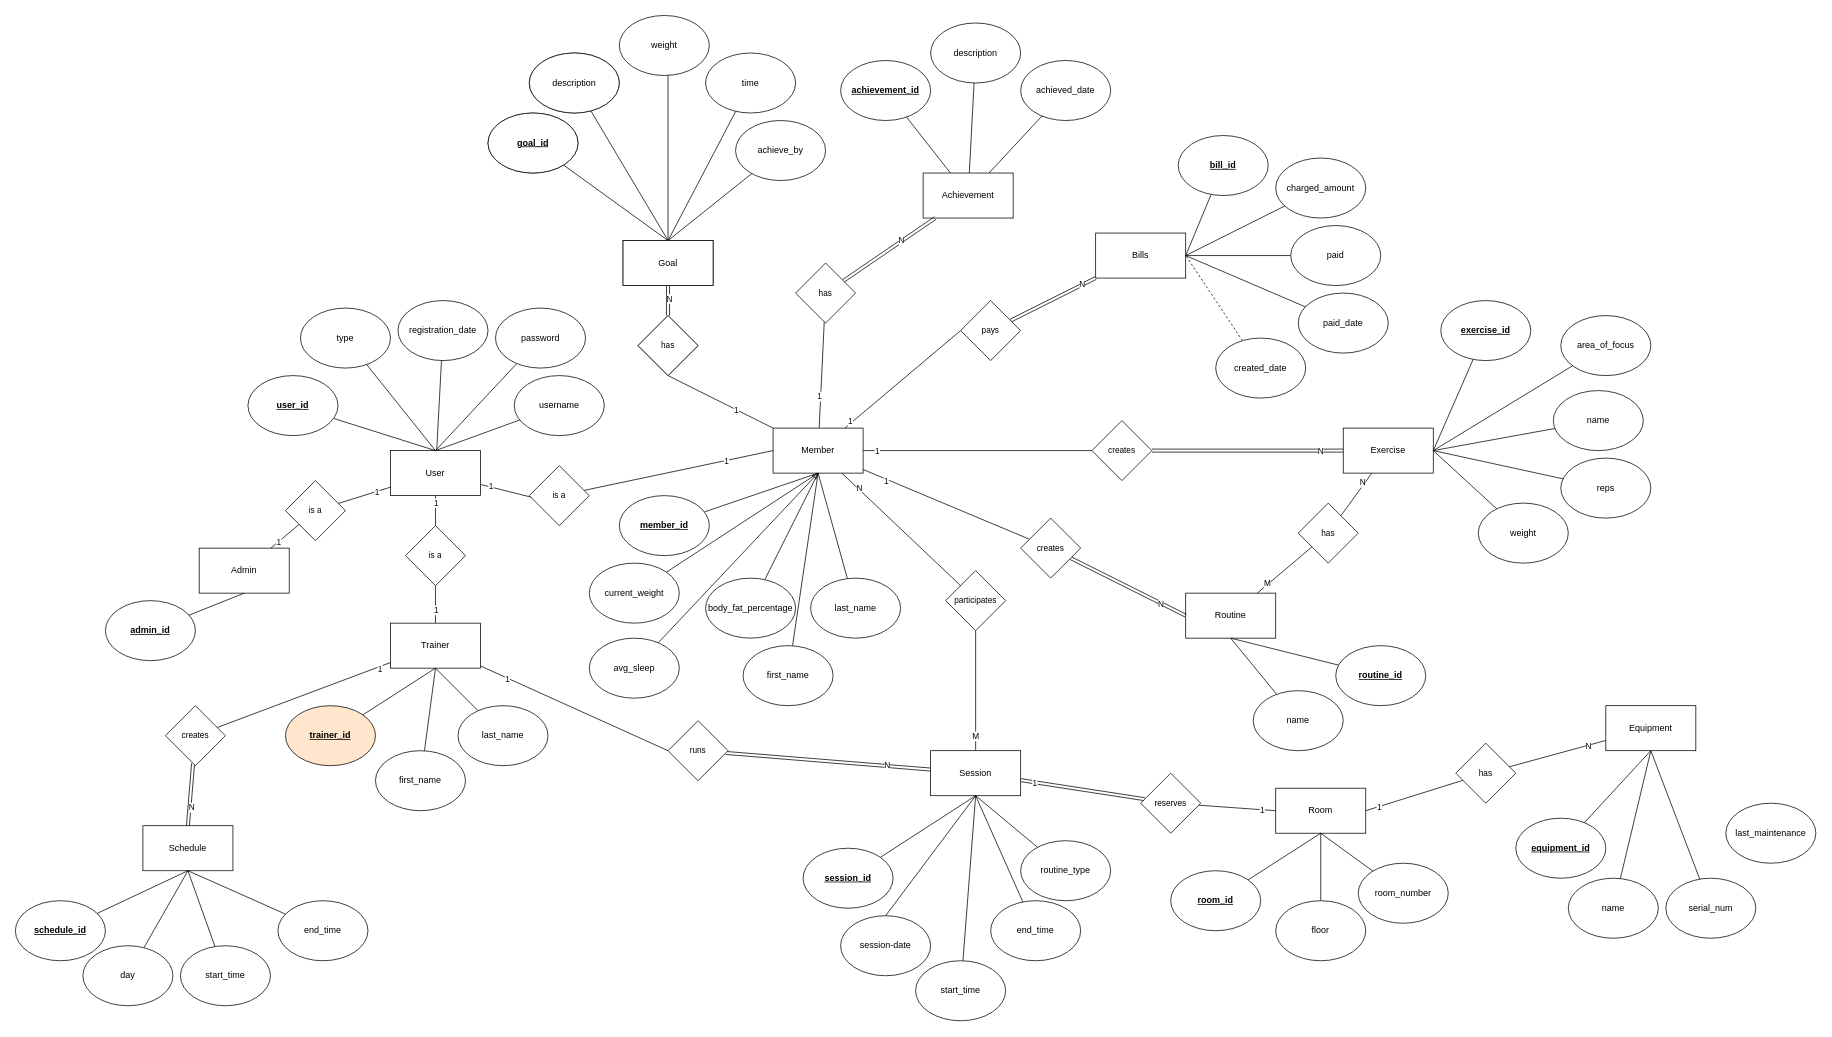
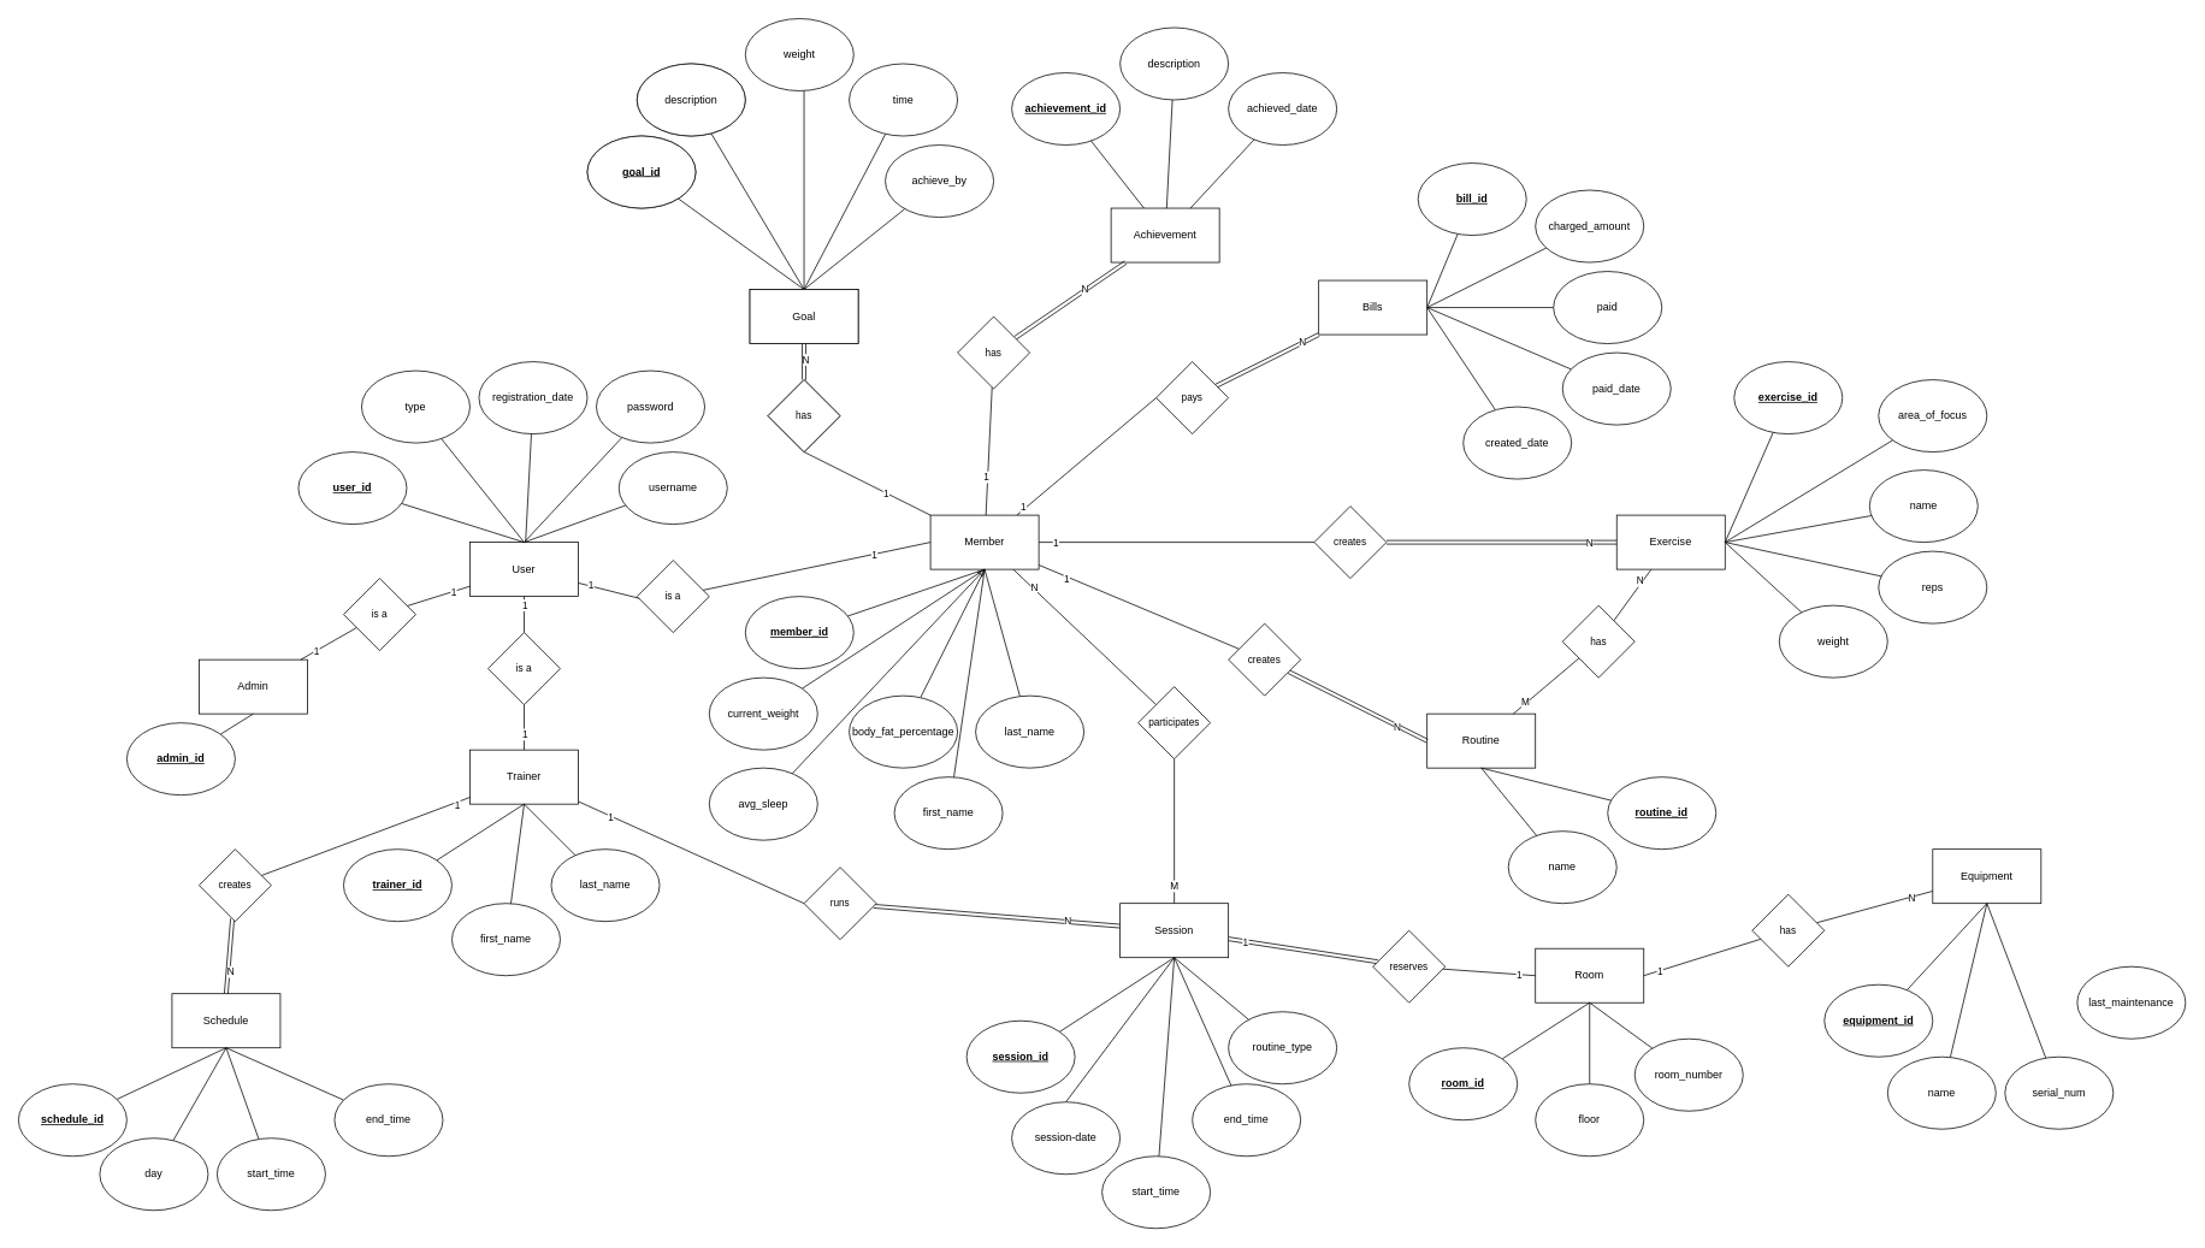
- <mxCell id="102" style="edgeStyle=none;rounded=0;orthogonalLoop=1;jettySize=auto;html=1;entryX=1;entryY=0.5;entryDx=0;entryDy=0;strokeColor=default;align=center;verticalAlign=middle;fontFamily=Helvetica;fontSize=11;fontColor=default;labelBackgroundColor=default;endArrow=none;endFill=0;dashed=1;" parent="1" source="103" target="76" edge="1"><mxGeometry relative="1" as="geometry" /></mxCell>
+ <mxCell id="102" style="edgeStyle=none;rounded=0;orthogonalLoop=1;jettySize=auto;html=1;entryX=1;entryY=0.5;entryDx=0;entryDy=0;strokeColor=default;align=center;verticalAlign=middle;fontFamily=Helvetica;fontSize=11;fontColor=default;labelBackgroundColor=default;endArrow=none;endFill=0;" parent="1" source="103" target="76" edge="1"><mxGeometry relative="1" as="geometry" /></mxCell>
- <mxCell id="15" value="Admin" style="rounded=0;whiteSpace=wrap;html=1;" parent="1" vertex="1"><mxGeometry x="265" y="730" width="120" height="60" as="geometry" /></mxCell>
+ <mxCell id="15" value="Admin" style="rounded=0;whiteSpace=wrap;html=1;" parent="1" vertex="1"><mxGeometry x="220" y="730" width="120" height="60" as="geometry" /></mxCell>
- <mxCell id="32" value="&lt;b&gt;&lt;u&gt;trainer_id&lt;/u&gt;&lt;/b&gt;" style="ellipse;whiteSpace=wrap;html=1;fillColor=#ffe6cc;" parent="1" vertex="1"><mxGeometry x="380" y="940" width="120" height="80" as="geometry" /></mxCell>
+ <mxCell id="32" value="&lt;b&gt;&lt;u&gt;trainer_id&lt;/u&gt;&lt;/b&gt;" style="ellipse;whiteSpace=wrap;html=1;" parent="1" vertex="1"><mxGeometry x="380" y="940" width="120" height="80" as="geometry" /></mxCell>
